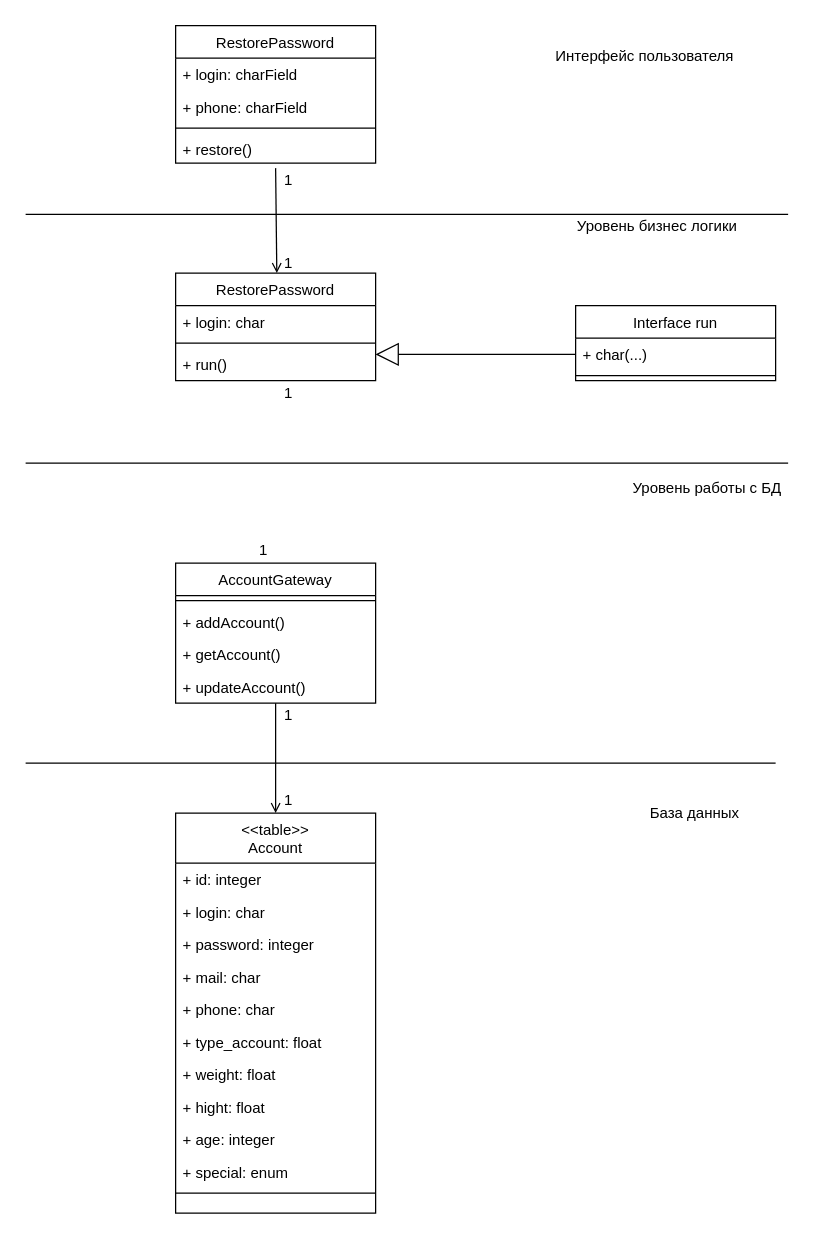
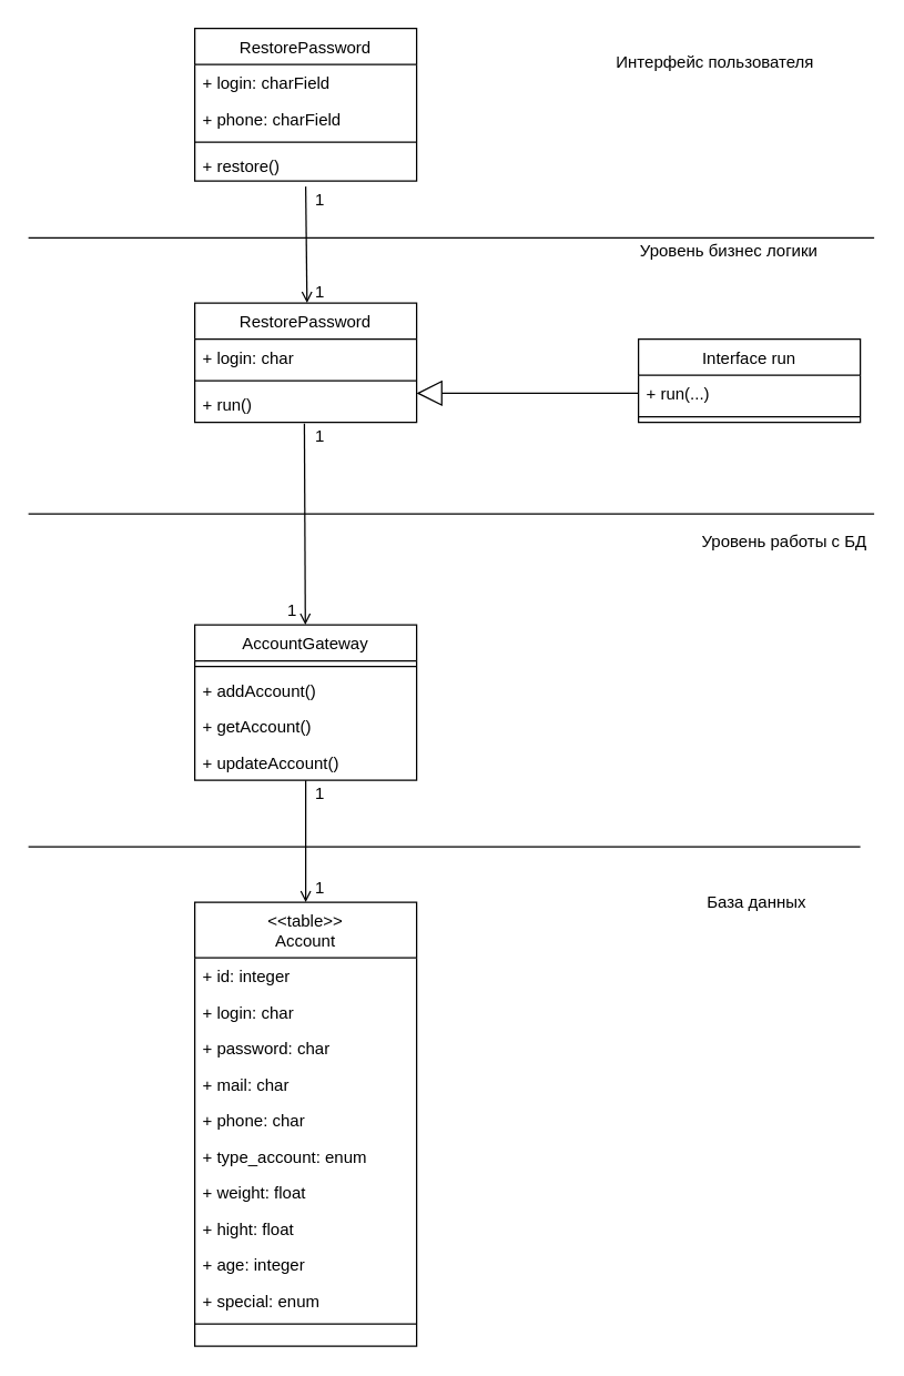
- <mxCell id="20" value="+ char(...)" style="text;align=left;verticalAlign=top;spacingLeft=4;spacingRight=4;overflow=hidden;rotatable=0;points=[[0,0.5],[1,0.5]];portConstraint=eastwest;fontStyle=0" vertex="1" parent="19"><mxGeometry y="26" width="160" height="26" as="geometry" /></mxCell>
+ <mxCell id="20" value="+ run(...)" style="text;align=left;verticalAlign=top;spacingLeft=4;spacingRight=4;overflow=hidden;rotatable=0;points=[[0,0.5],[1,0.5]];portConstraint=eastwest;fontStyle=0" vertex="1" parent="19"><mxGeometry y="26" width="160" height="26" as="geometry" /></mxCell>
+ <mxCell id="29" value="" style="endArrow=open;html=1;rounded=0;align=center;verticalAlign=top;endFill=0;labelBackgroundColor=none;endSize=6;exitX=0.494;exitY=1.038;exitDx=0;exitDy=0;exitPerimeter=0;" edge="1" parent="1" source="47" target="2"><mxGeometry relative="1" as="geometry"><mxPoint x="220" y="570" as="targetPoint" /><mxPoint x="220" y="330" as="sourcePoint" /></mxGeometry></mxCell>
- <mxCell id="36" value="База данных" style="text;html=1;align=center;verticalAlign=middle;resizable=0;points=[];autosize=1;strokeColor=none;fillColor=none;" vertex="1" parent="1"><mxGeometry x="510" y="640" width="90" height="20" as="geometry" /></mxCell>
+ <mxCell id="36" value="База данных" style="text;html=1;align=center;verticalAlign=middle;resizable=0;points=[];autosize=1;strokeColor=none;fillColor=none;" vertex="1" parent="1"><mxGeometry x="500" y="640" width="90" height="20" as="geometry" /></mxCell>
- <mxCell id="10" value="+ password: integer" style="text;align=left;verticalAlign=top;spacingLeft=4;spacingRight=4;overflow=hidden;rotatable=0;points=[[0,0.5],[1,0.5]];portConstraint=eastwest;" vertex="1" parent="7"><mxGeometry y="92" width="160" height="26" as="geometry" /></mxCell>
+ <mxCell id="10" value="+ password: char" style="text;align=left;verticalAlign=top;spacingLeft=4;spacingRight=4;overflow=hidden;rotatable=0;points=[[0,0.5],[1,0.5]];portConstraint=eastwest;" vertex="1" parent="7"><mxGeometry y="92" width="160" height="26" as="geometry" /></mxCell>
- <mxCell id="13" value="+ type_account: float" style="text;align=left;verticalAlign=top;spacingLeft=4;spacingRight=4;overflow=hidden;rotatable=0;points=[[0,0.5],[1,0.5]];portConstraint=eastwest;" vertex="1" parent="7"><mxGeometry y="170" width="160" height="26" as="geometry" /></mxCell>
+ <mxCell id="13" value="+ type_account: enum" style="text;align=left;verticalAlign=top;spacingLeft=4;spacingRight=4;overflow=hidden;rotatable=0;points=[[0,0.5],[1,0.5]];portConstraint=eastwest;" vertex="1" parent="7"><mxGeometry y="170" width="160" height="26" as="geometry" /></mxCell>
